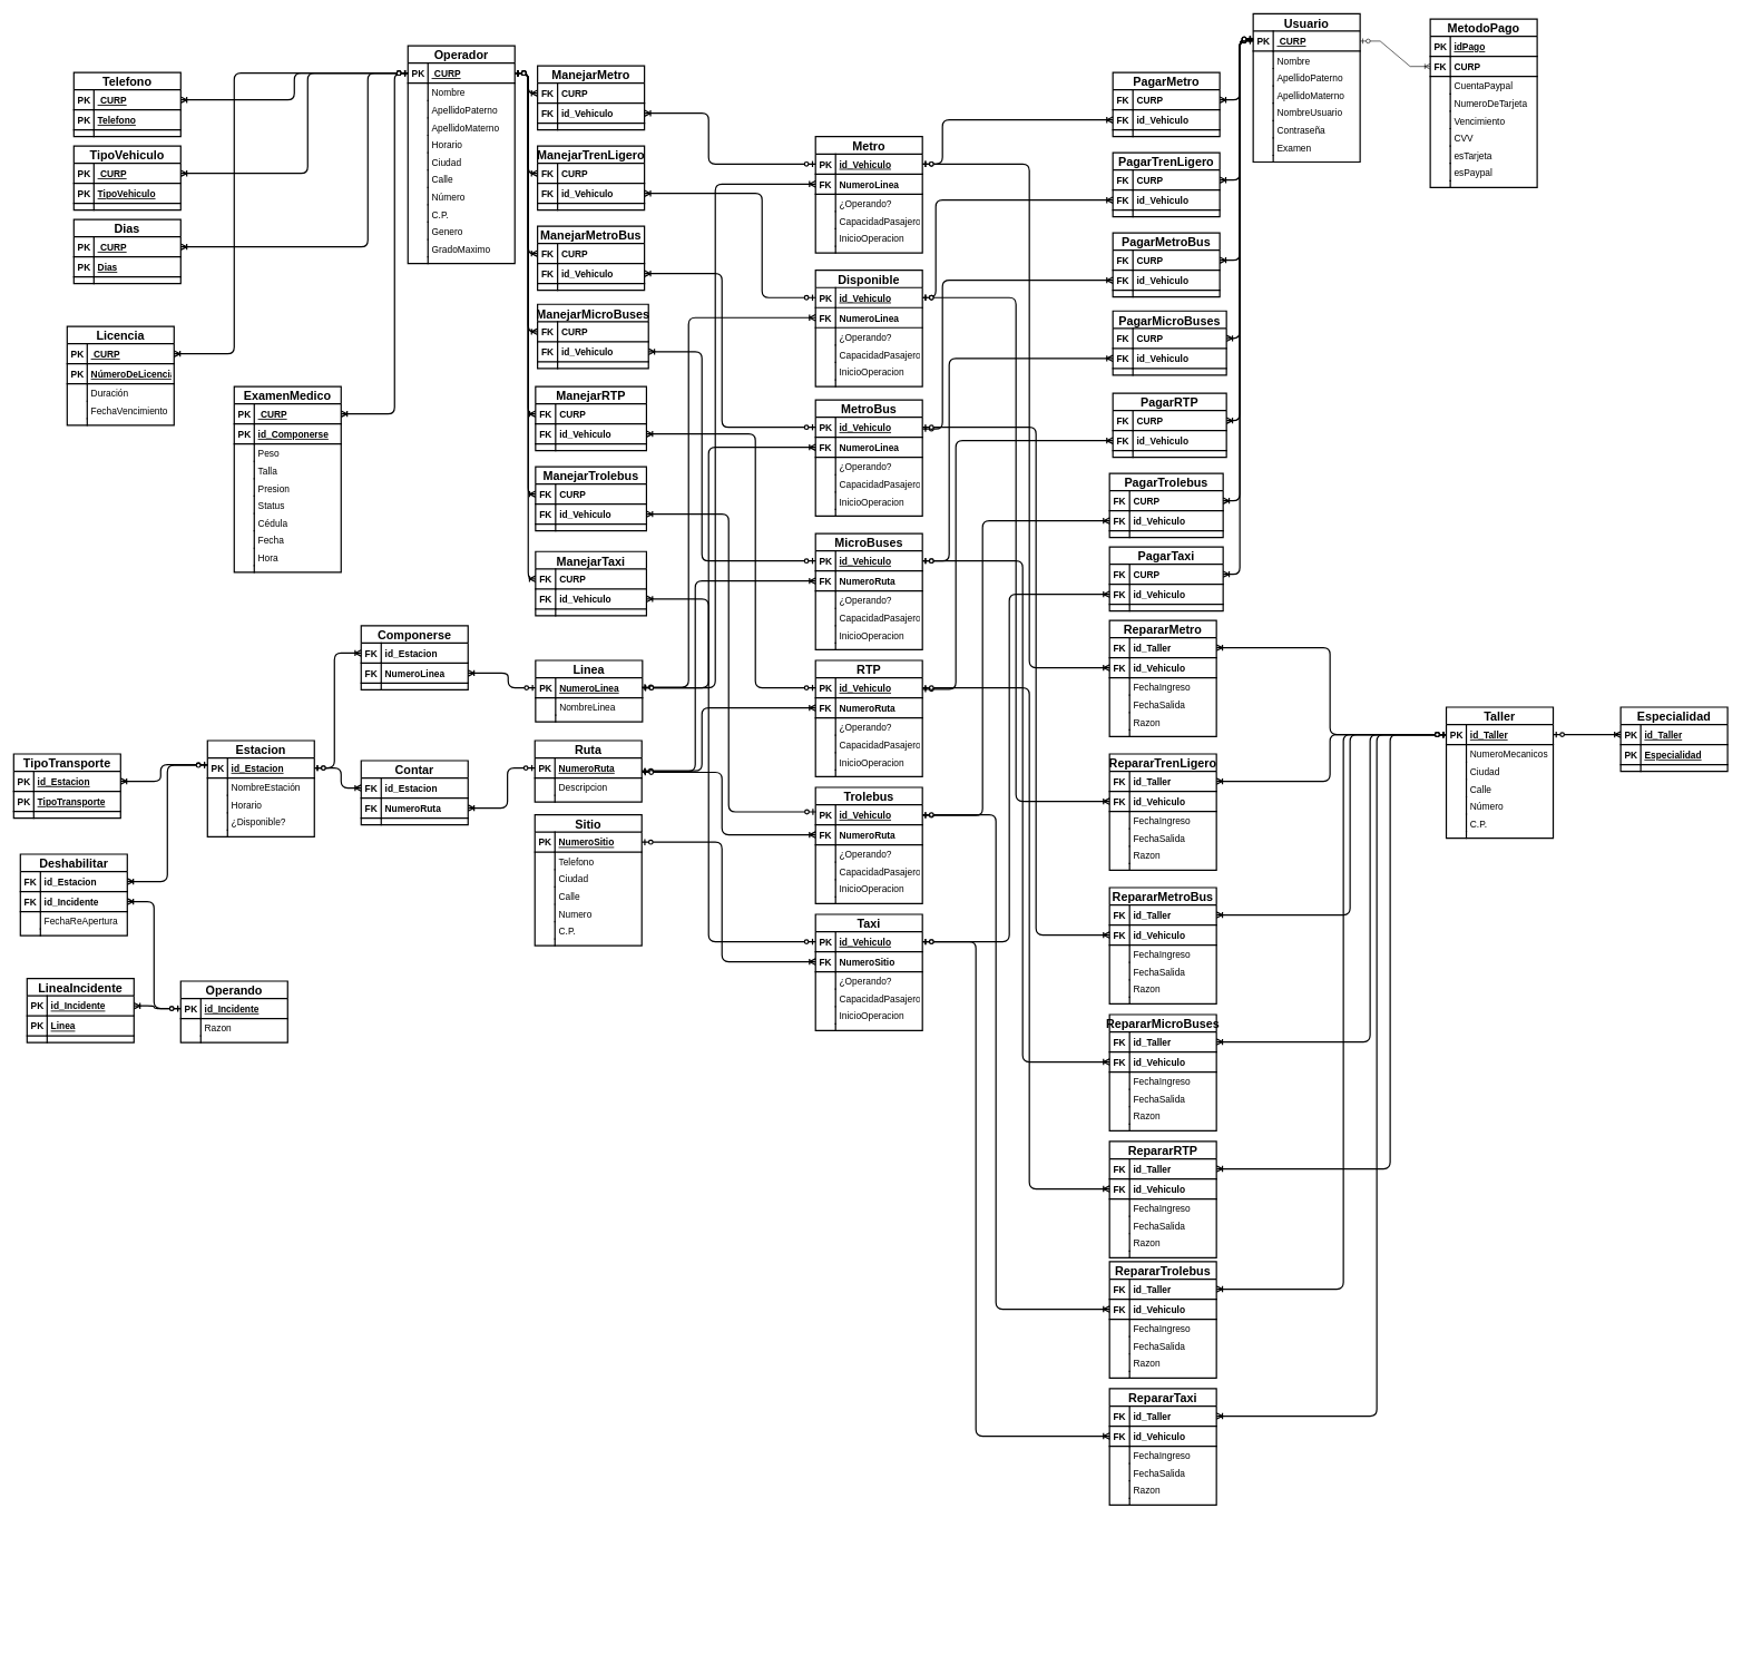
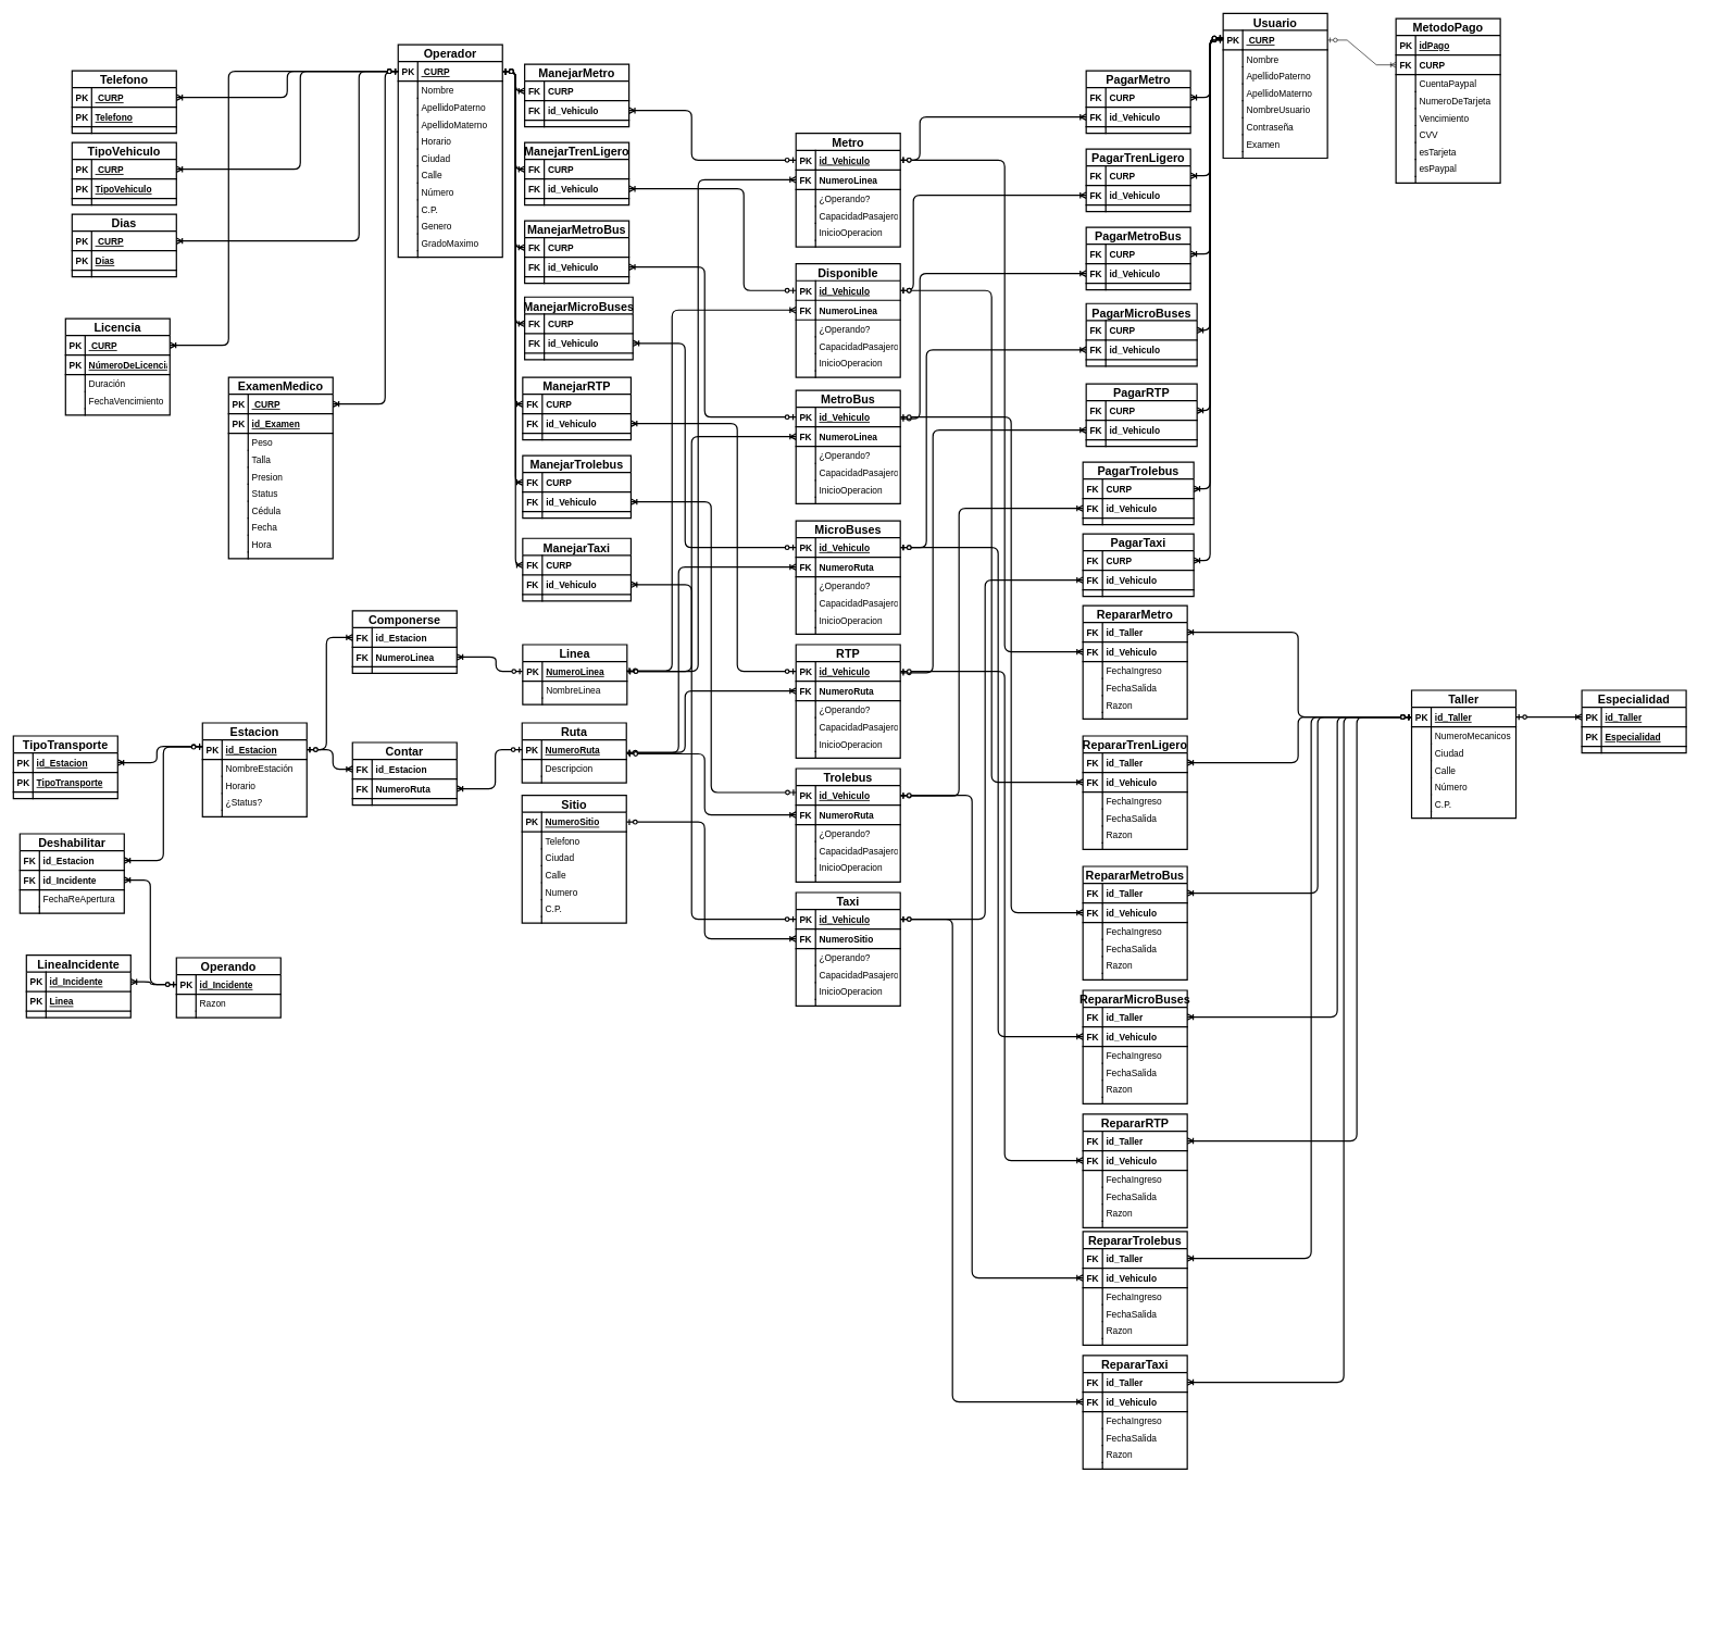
- <mxCell id="59" value="id_Componerse" style="shape=partialRectangle;top=0;left=0;right=0;bottom=1;align=left;verticalAlign=middle;fillColor=none;spacingLeft=34;spacingRight=4;overflow=hidden;rotatable=0;points=[[0,0.5],[1,0.5]];portConstraint=eastwest;dropTarget=0;fontStyle=5;fontSize=14;strokeWidth=2;" vertex="1" parent="56"><mxGeometry y="56" width="160" height="30" as="geometry" /></mxCell>
+ <mxCell id="59" value="id_Examen" style="shape=partialRectangle;top=0;left=0;right=0;bottom=1;align=left;verticalAlign=middle;fillColor=none;spacingLeft=34;spacingRight=4;overflow=hidden;rotatable=0;points=[[0,0.5],[1,0.5]];portConstraint=eastwest;dropTarget=0;fontStyle=5;fontSize=14;strokeWidth=2;" vertex="1" parent="56"><mxGeometry y="56" width="160" height="30" as="geometry" /></mxCell>
- <mxCell id="490" value="¿Disponible?" style="shape=partialRectangle;top=0;left=0;right=0;bottom=0;align=left;verticalAlign=top;fillColor=none;spacingLeft=34;spacingRight=4;overflow=hidden;rotatable=0;points=[[0,0.5],[1,0.5]];portConstraint=eastwest;dropTarget=0;fontSize=14;" vertex="1" parent="483"><mxGeometry y="108" width="160" height="26" as="geometry" /></mxCell>
+ <mxCell id="490" value="¿Status?" style="shape=partialRectangle;top=0;left=0;right=0;bottom=0;align=left;verticalAlign=top;fillColor=none;spacingLeft=34;spacingRight=4;overflow=hidden;rotatable=0;points=[[0,0.5],[1,0.5]];portConstraint=eastwest;dropTarget=0;fontSize=14;" vertex="1" parent="483"><mxGeometry y="108" width="160" height="26" as="geometry" /></mxCell>
